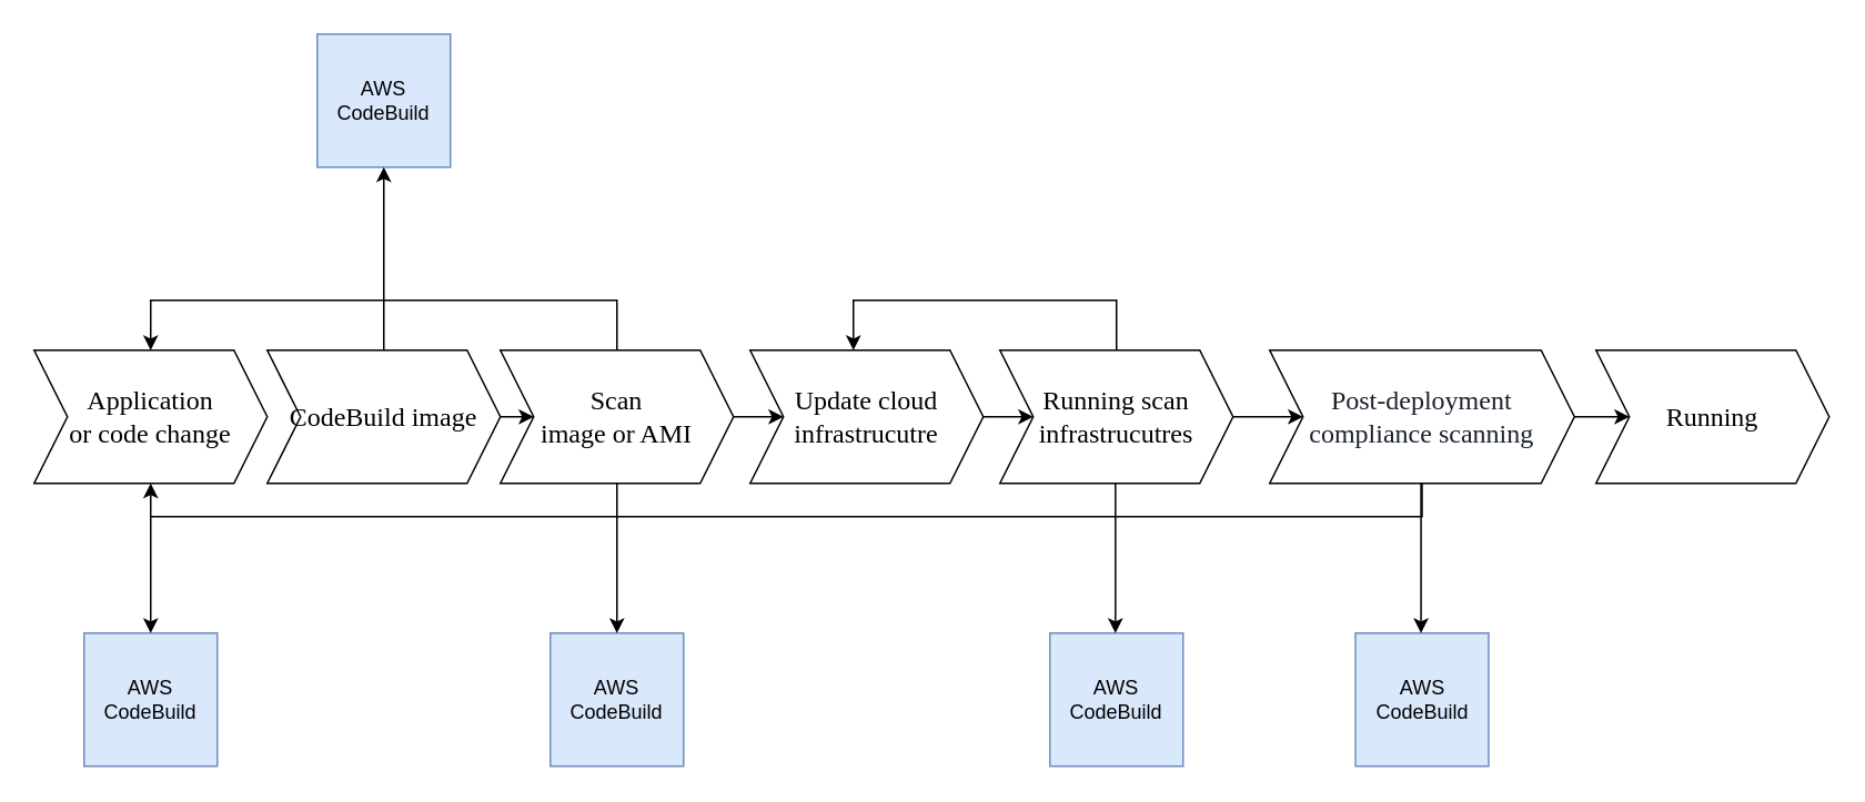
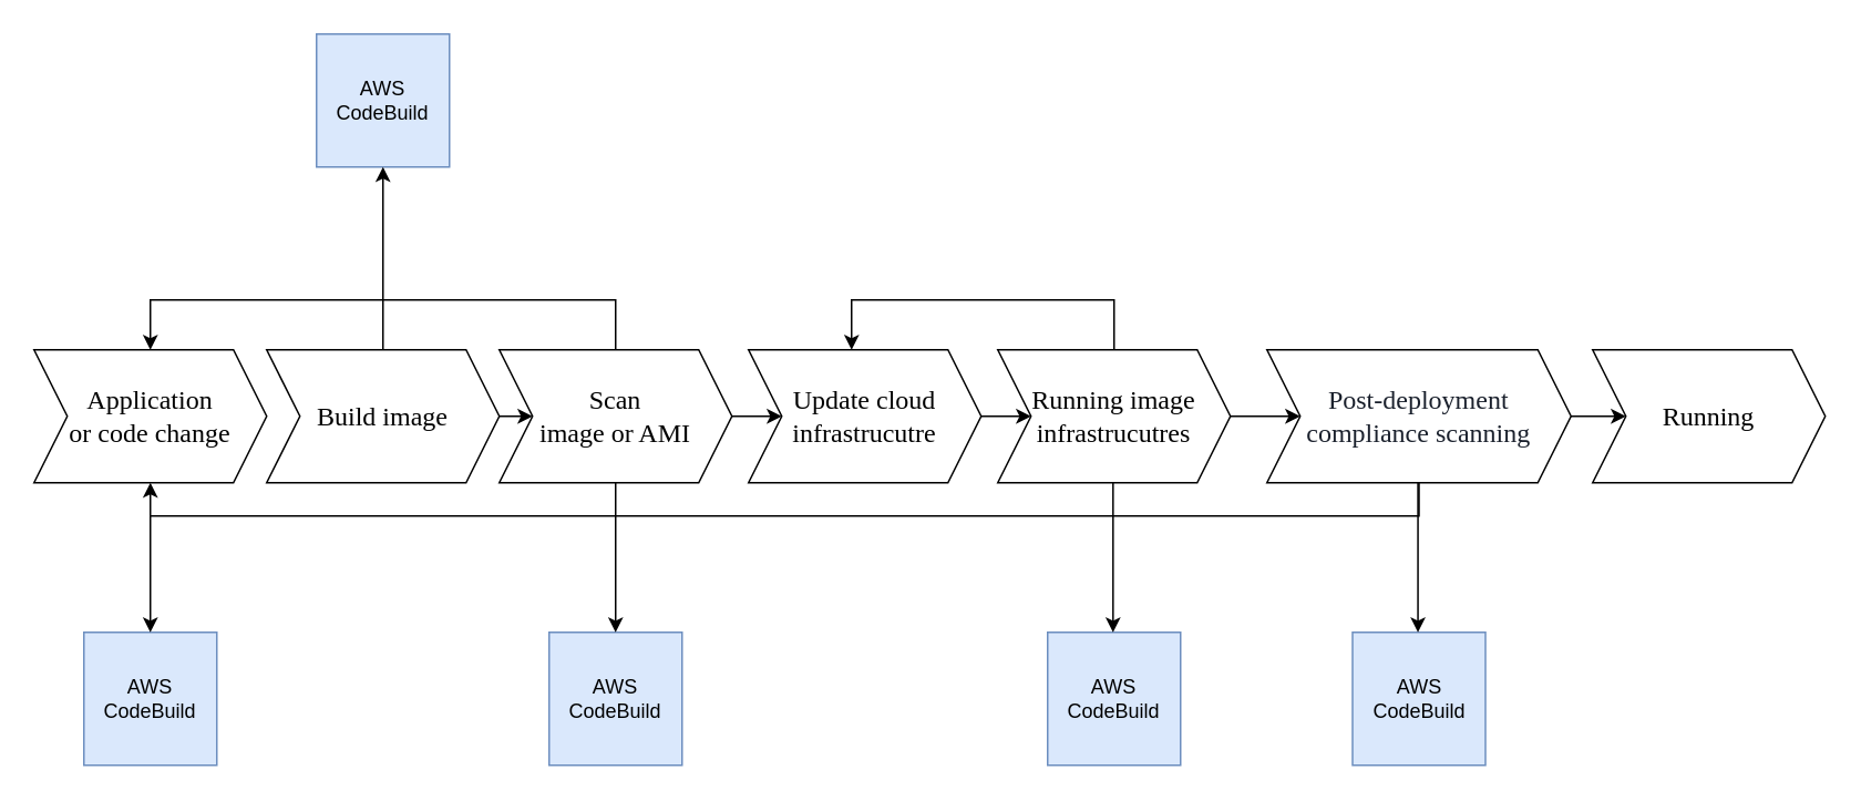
- <mxCell id="4" value="CodeBuild image" style="shape=step;perimeter=stepPerimeter;whiteSpace=wrap;html=1;fixedSize=1;fontFamily=Times New Roman;fontSize=16;" vertex="1" parent="1"><mxGeometry x="160" y="210" width="140" height="80" as="geometry" /></mxCell>
+ <mxCell id="4" value="Build image" style="shape=step;perimeter=stepPerimeter;whiteSpace=wrap;html=1;fixedSize=1;fontFamily=Times New Roman;fontSize=16;" vertex="1" parent="1"><mxGeometry x="160" y="210" width="140" height="80" as="geometry" /></mxCell>
- <mxCell id="9" value="Running scan infrastrucutres" style="shape=step;perimeter=stepPerimeter;whiteSpace=wrap;html=1;fixedSize=1;fontFamily=Times New Roman;fontSize=16;" vertex="1" parent="1"><mxGeometry x="600" y="210" width="140" height="80" as="geometry" /></mxCell>
+ <mxCell id="9" value="Running image infrastrucutres" style="shape=step;perimeter=stepPerimeter;whiteSpace=wrap;html=1;fixedSize=1;fontFamily=Times New Roman;fontSize=16;" vertex="1" parent="1"><mxGeometry x="600" y="210" width="140" height="80" as="geometry" /></mxCell>
